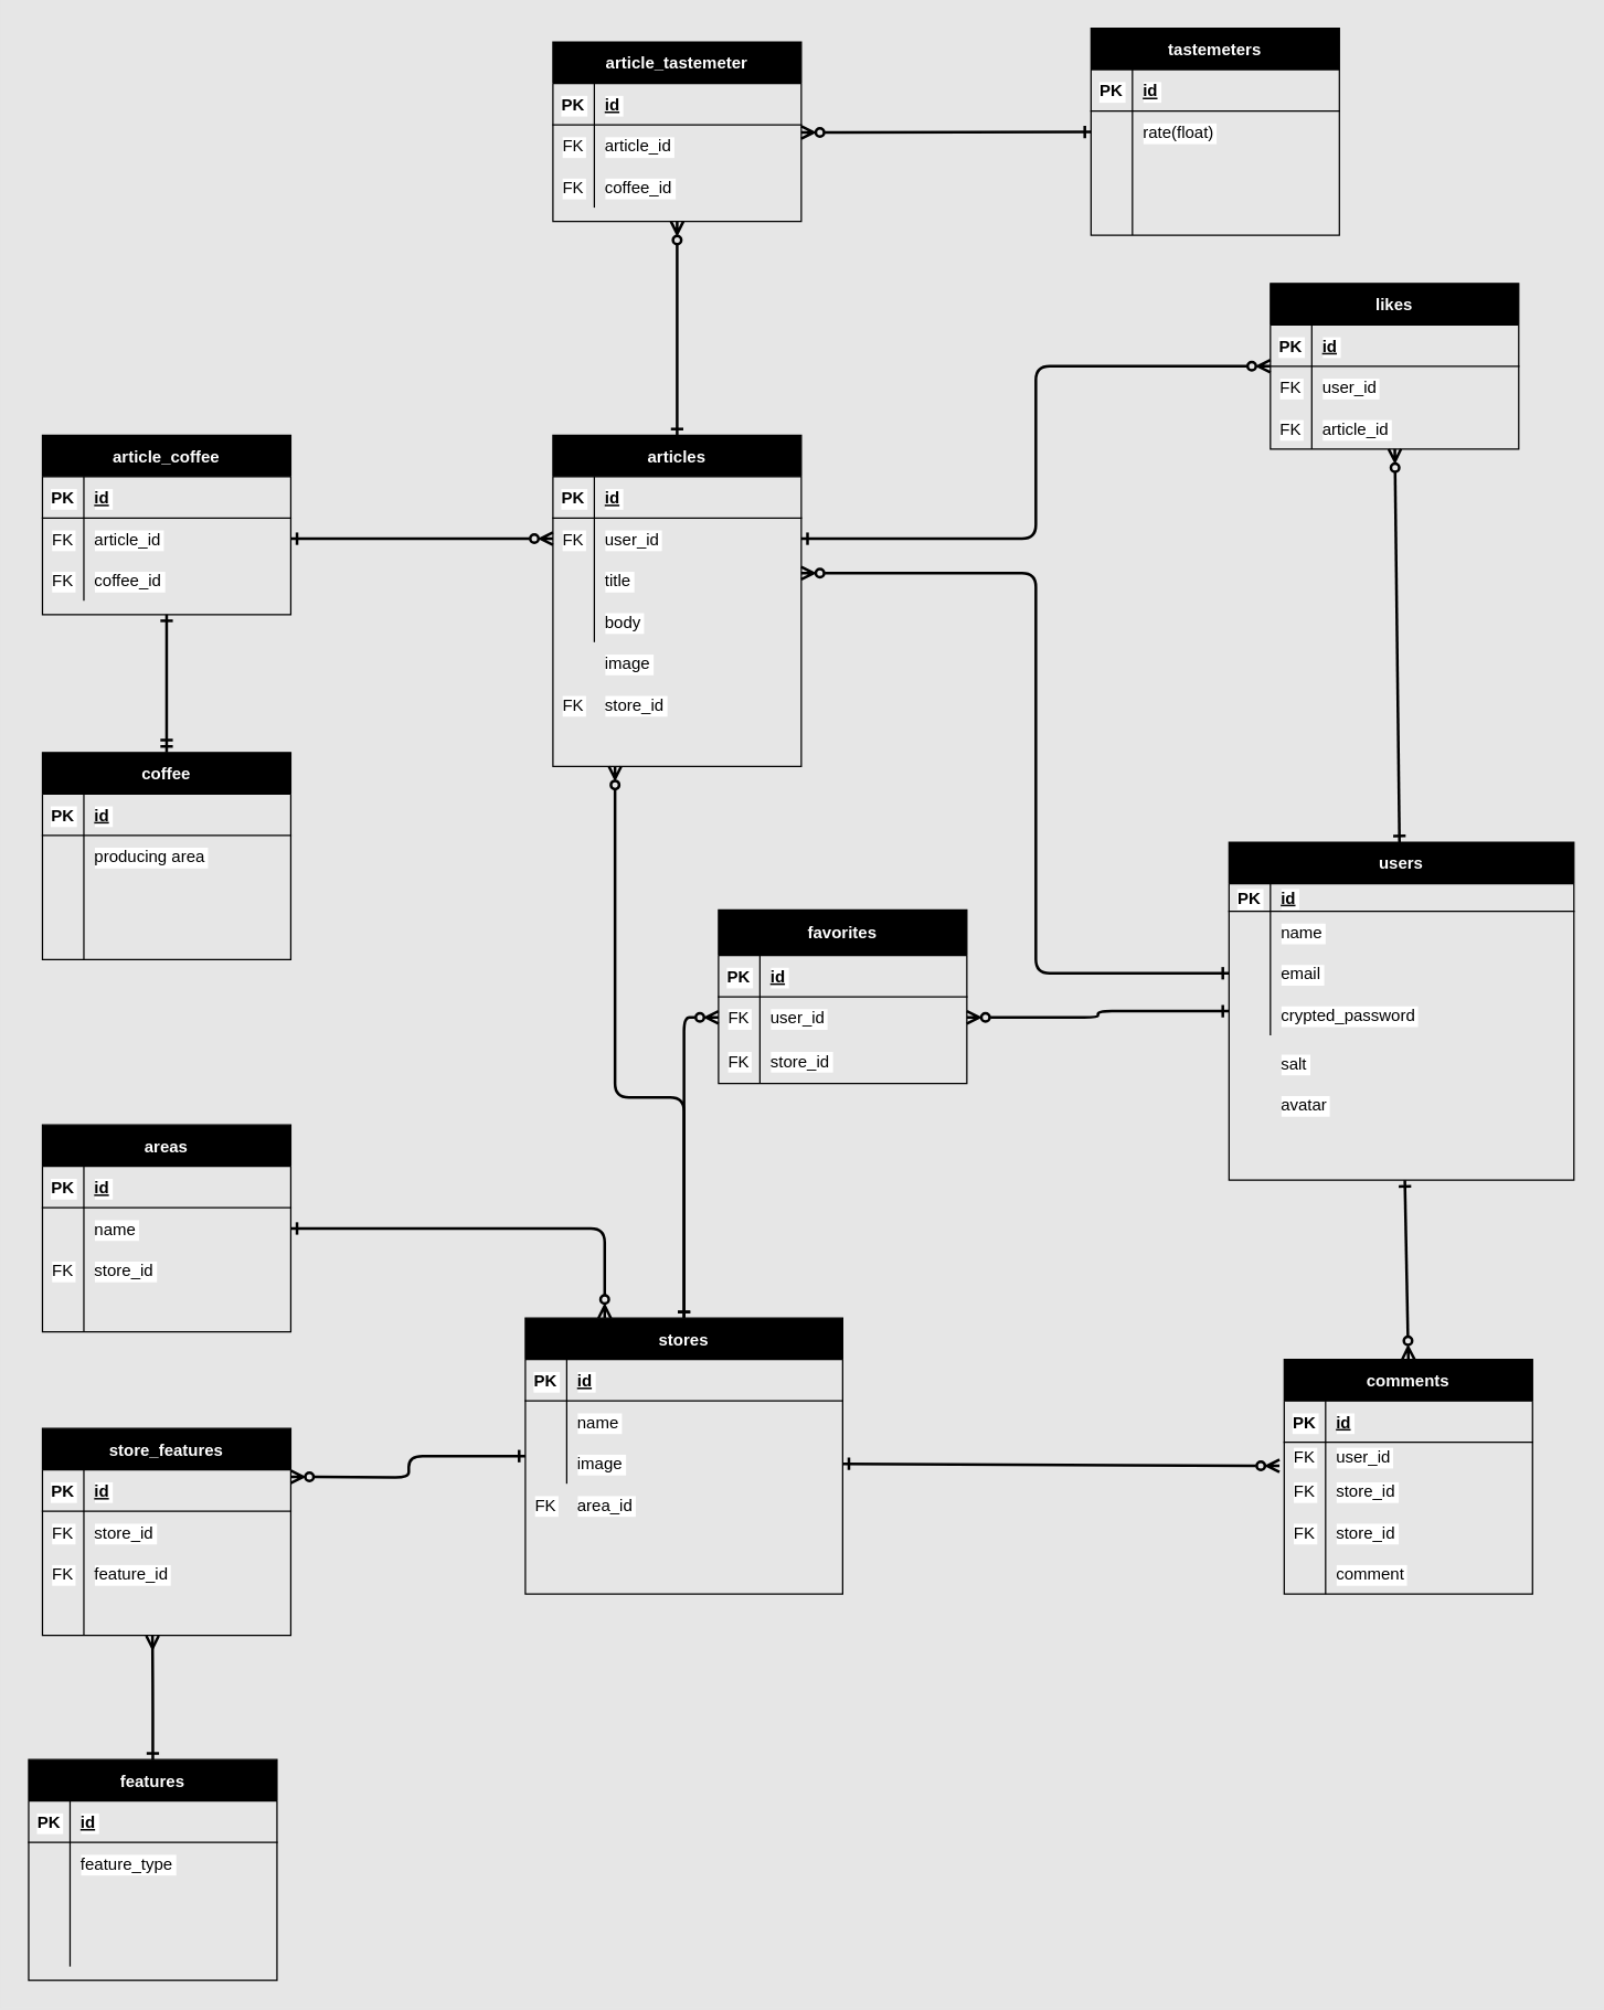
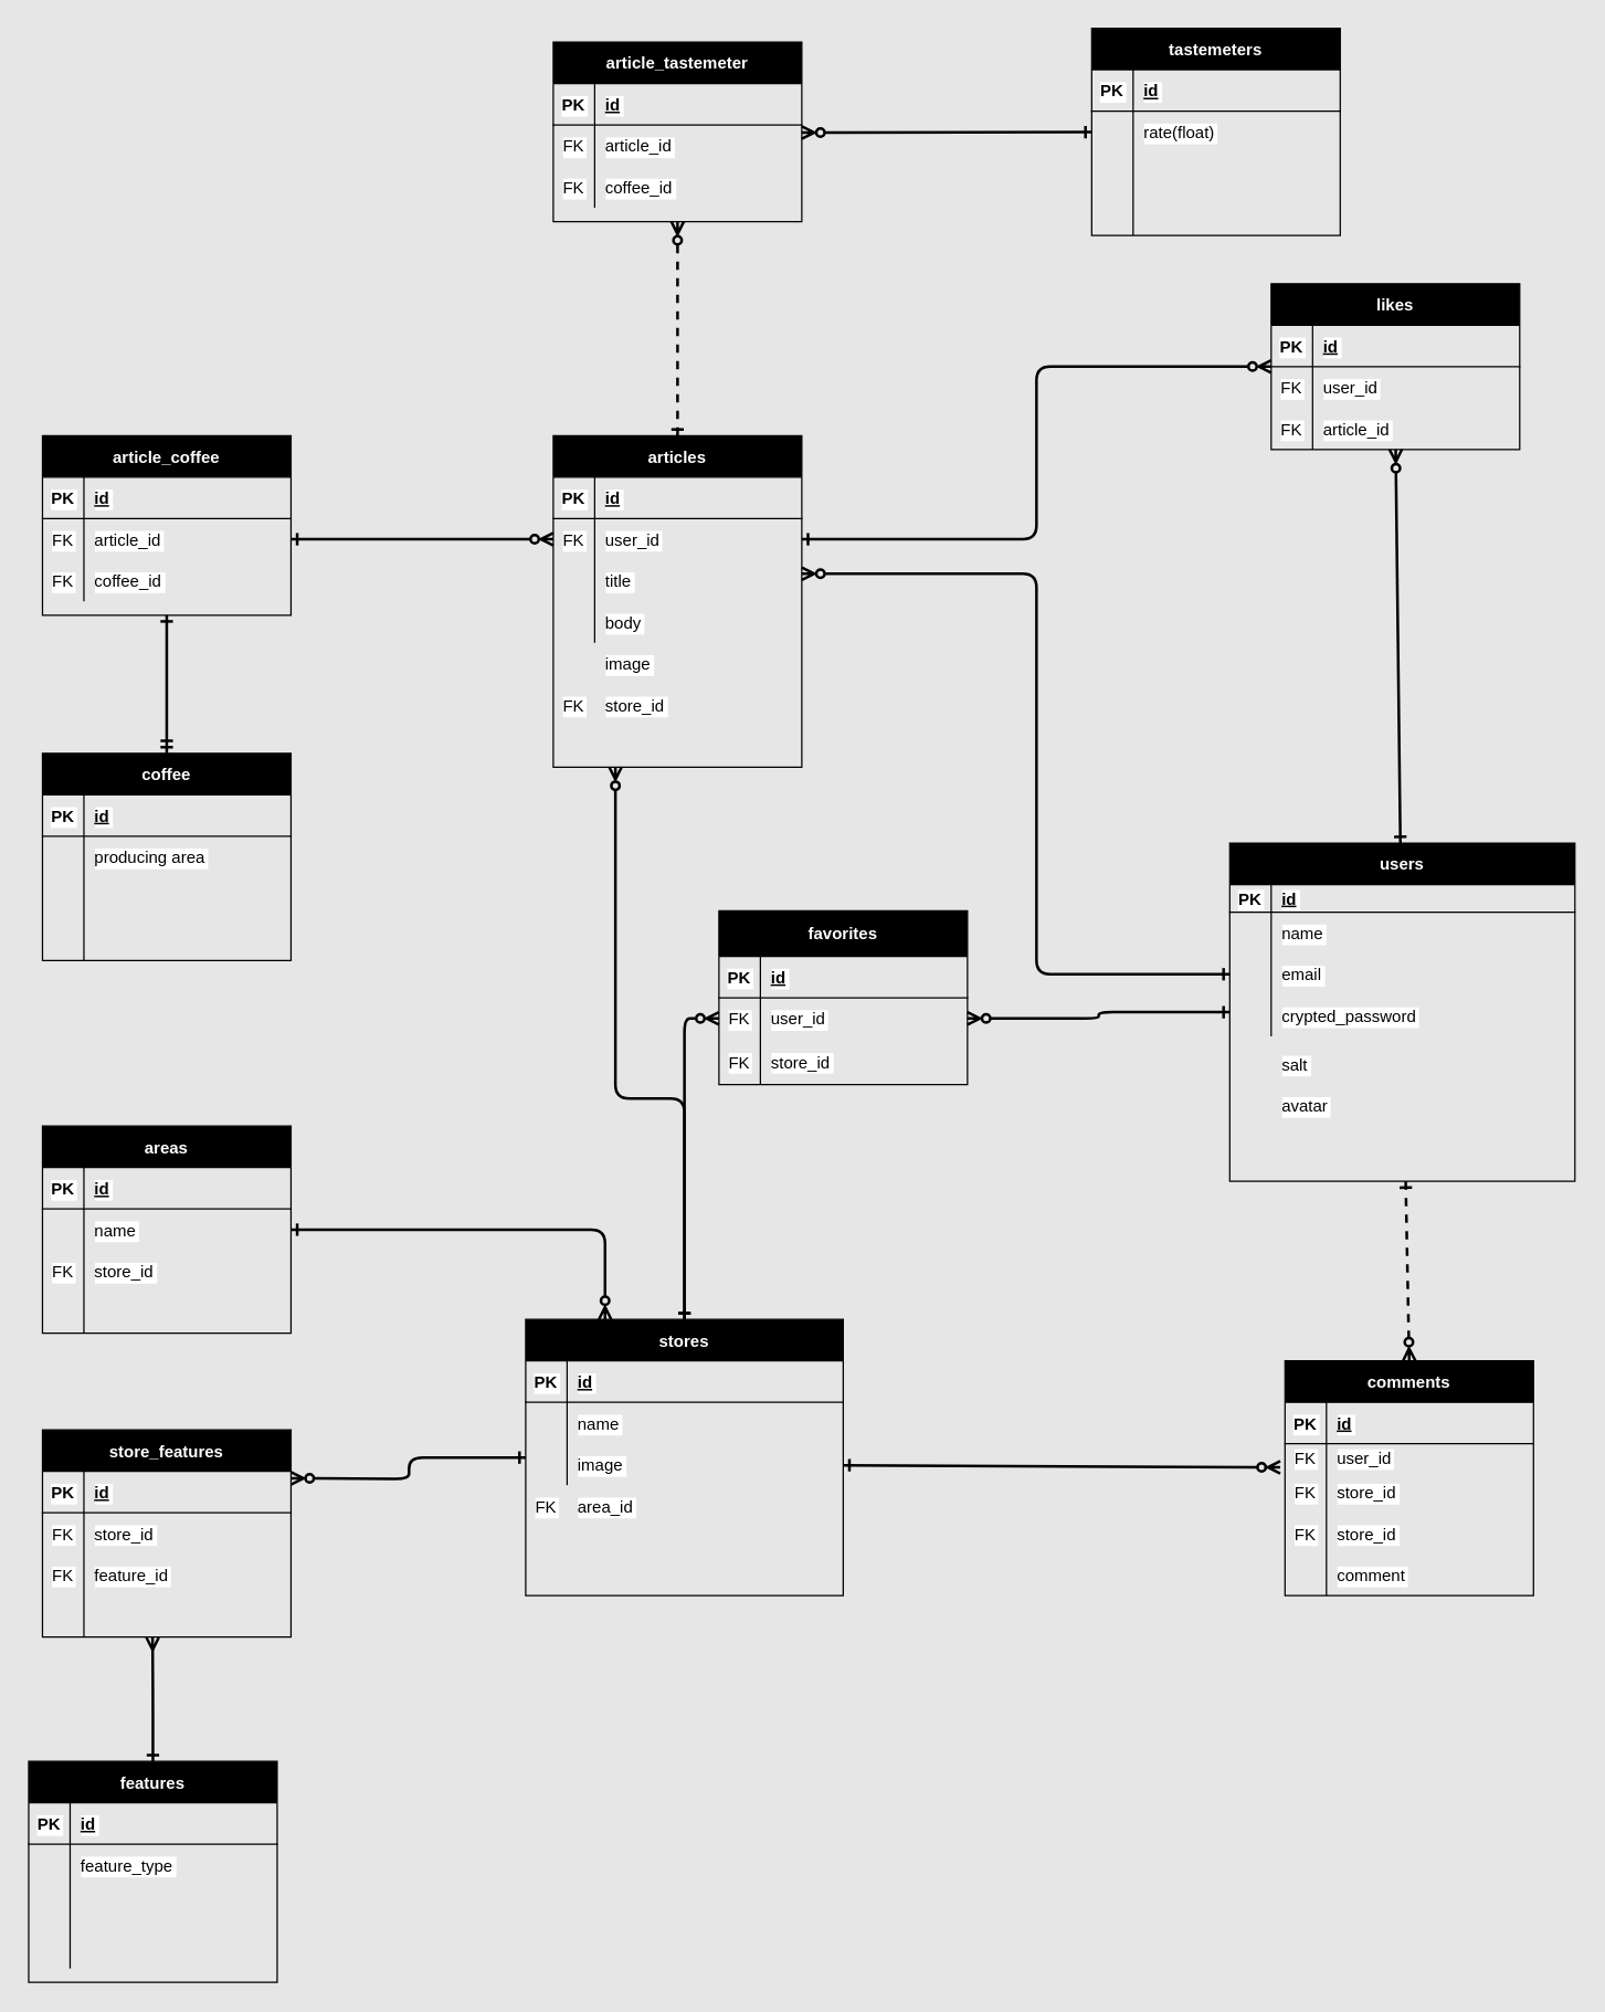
- <mxCell id="2" style="edgeStyle=none;html=1;entryX=0.5;entryY=1;entryDx=0;entryDy=0;startArrow=ERone;startFill=0;endArrow=ERzeroToMany;endFill=0;strokeColor=#000000;strokeWidth=2;" parent="1" source="3" target="169" edge="1"><mxGeometry relative="1" as="geometry" /></mxCell>
+ <mxCell id="2" style="edgeStyle=none;html=1;entryX=0.5;entryY=1;entryDx=0;entryDy=0;startArrow=ERone;startFill=0;endArrow=ERzeroToMany;endFill=0;strokeColor=#000000;strokeWidth=2;dashed=1;" parent="1" source="3" target="169" edge="1"><mxGeometry relative="1" as="geometry" /></mxCell>
- <mxCell id="17" style="edgeStyle=none;html=1;entryX=0.5;entryY=0;entryDx=0;entryDy=0;startArrow=ERone;startFill=0;endArrow=ERzeroToMany;endFill=0;strokeColor=#000000;strokeWidth=2;" parent="1" source="19" target="55" edge="1"><mxGeometry relative="1" as="geometry" /></mxCell>
+ <mxCell id="17" style="edgeStyle=none;html=1;entryX=0.5;entryY=0;entryDx=0;entryDy=0;startArrow=ERone;startFill=0;endArrow=ERzeroToMany;endFill=0;strokeColor=#000000;strokeWidth=2;dashed=1;" parent="1" source="19" target="55" edge="1"><mxGeometry relative="1" as="geometry" /></mxCell>
